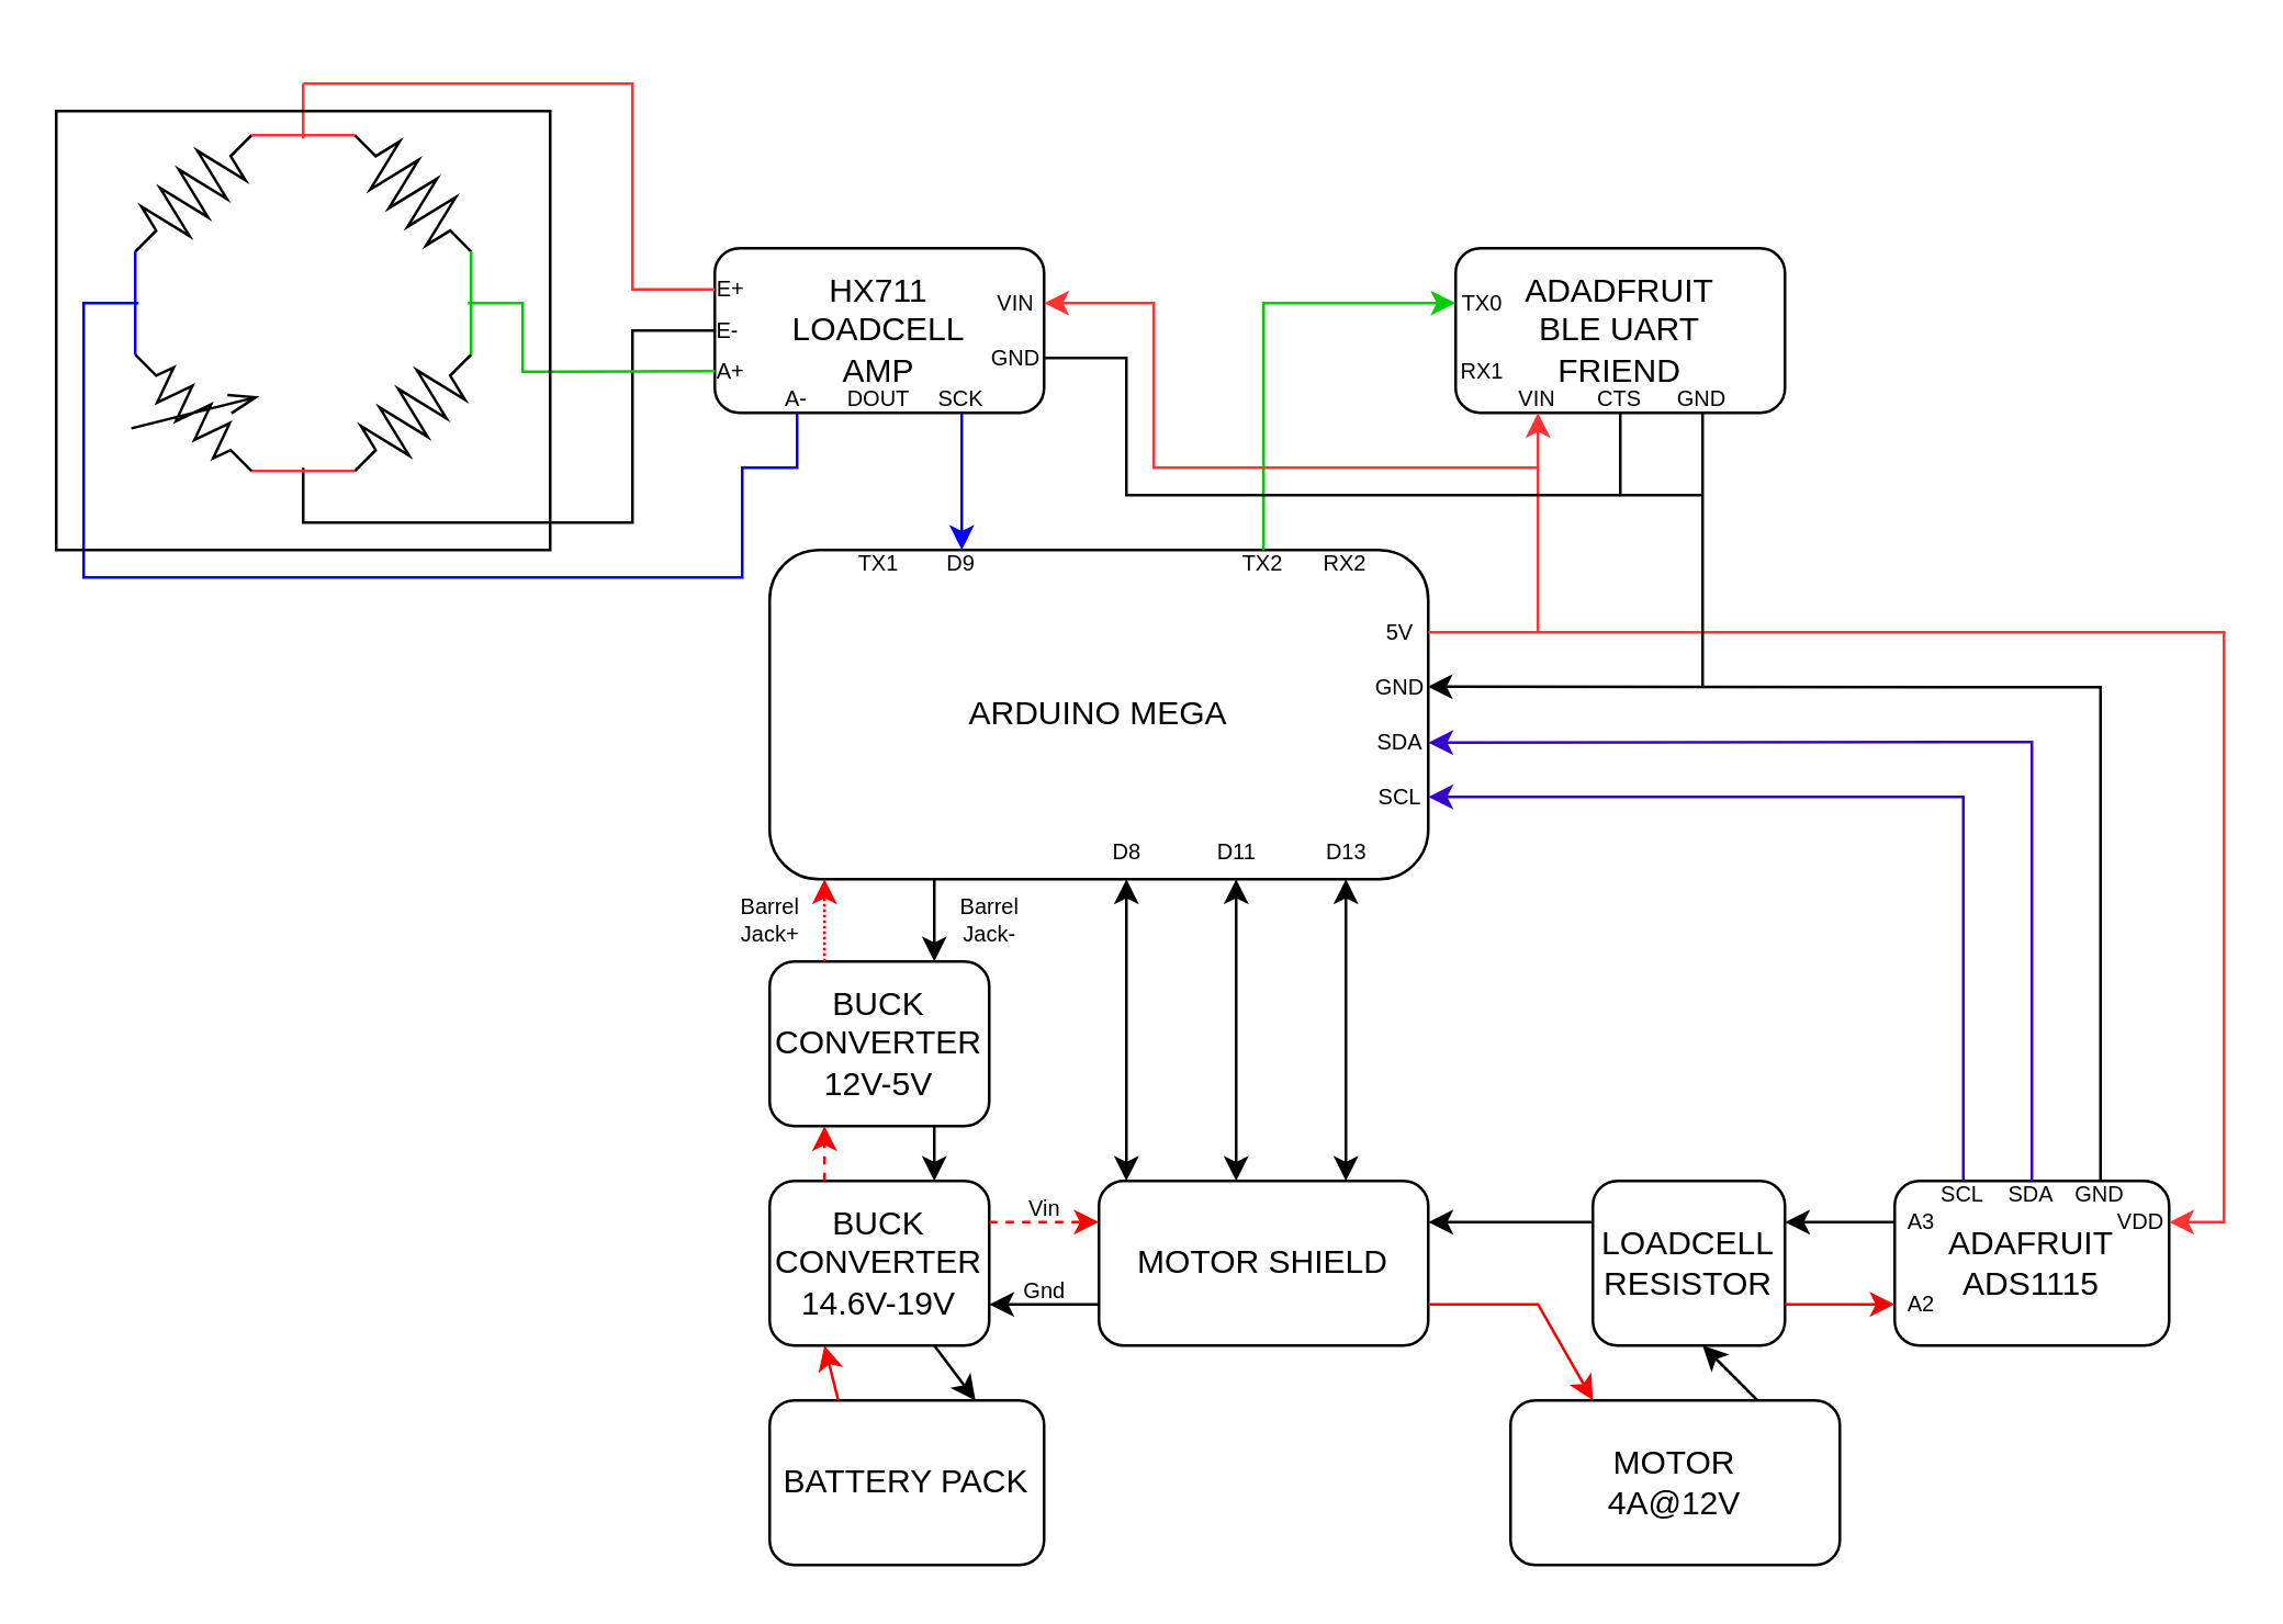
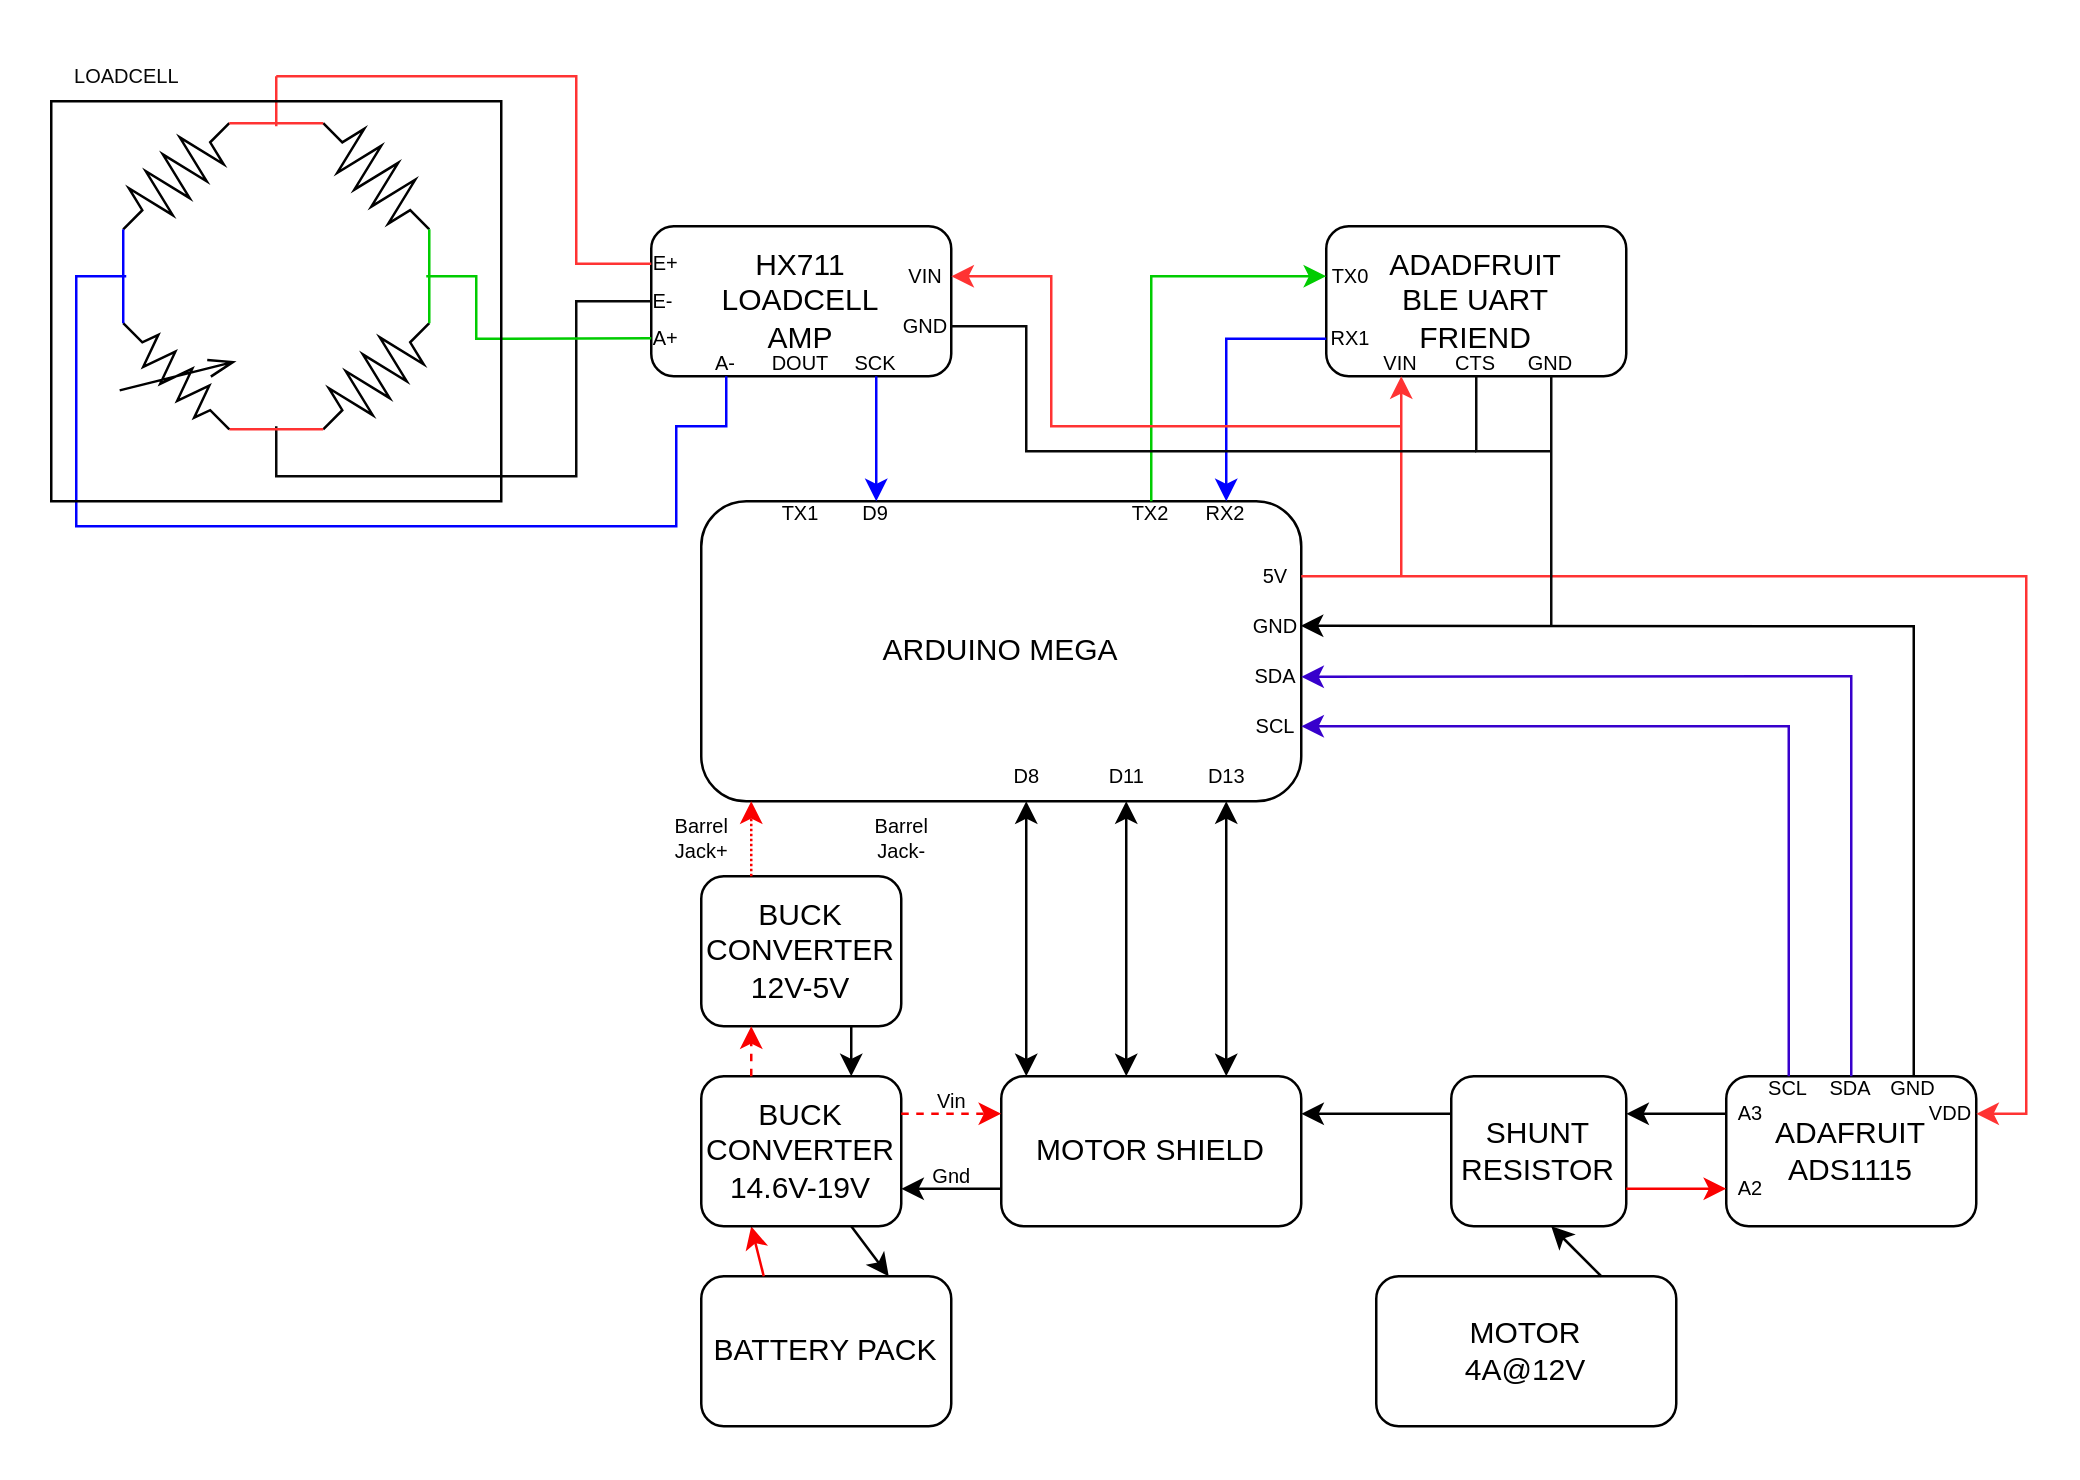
+ <mxCell id="89" value="LOADCELL" style="text;html=1;align=center;verticalAlign=middle;resizable=0;points=[];autosize=1;strokeColor=none;fillColor=none;fontSize=8;fontColor=#080808;" vertex="1" parent="1"><mxGeometry x="20" y="20" width="60" height="20" as="geometry" /></mxCell>
+ <mxCell id="48" value="" style="endArrow=classic;html=1;rounded=0;fontSize=8;fontColor=#080808;strokeColor=#0000FF;exitX=0;exitY=0.75;exitDx=0;exitDy=0;entryX=0.875;entryY=0;entryDx=0;entryDy=0;entryPerimeter=0;" edge="1" parent="1" source="41" target="2"><mxGeometry width="50" height="50" relative="1" as="geometry"><mxPoint x="580" y="180" as="sourcePoint" /><mxPoint x="630" y="130" as="targetPoint" /><Array as="points"><mxPoint x="490" y="135" /></Array></mxGeometry></mxCell>
- <mxCell id="8" value="" style="endArrow=classic;html=1;rounded=0;strokeColor=#000000;jumpStyle=none;entryX=0.75;entryY=0;entryDx=0;entryDy=0;exitX=0.25;exitY=1;exitDx=0;exitDy=0;" edge="1" parent="1" target="3" source="2"><mxGeometry width="50" height="50" relative="1" as="geometry"><mxPoint x="360" y="320" as="sourcePoint" /><mxPoint x="350" y="360" as="targetPoint" /></mxGeometry></mxCell>
- <mxCell id="27" value="LOADCELL RESISTOR" style="rounded=1;whiteSpace=wrap;html=1;" vertex="1" parent="1"><mxGeometry x="580" y="430" width="70" height="60" as="geometry" /></mxCell>
+ <mxCell id="27" value="SHUNT RESISTOR" style="rounded=1;whiteSpace=wrap;html=1;" vertex="1" parent="1"><mxGeometry x="580" y="430" width="70" height="60" as="geometry" /></mxCell>
- <mxCell id="26" value="" style="endArrow=classic;html=1;rounded=0;jumpStyle=none;exitX=1;exitY=0.75;exitDx=0;exitDy=0;fillColor=#e51400;strokeColor=#FA0000;entryX=0.25;entryY=0;entryDx=0;entryDy=0;" edge="1" parent="1" source="14" target="25"><mxGeometry width="50" height="50" relative="1" as="geometry"><mxPoint x="550" y="480" as="sourcePoint" /><mxPoint x="630" y="480" as="targetPoint" /><Array as="points"><mxPoint x="560" y="475" /></Array></mxGeometry></mxCell>
